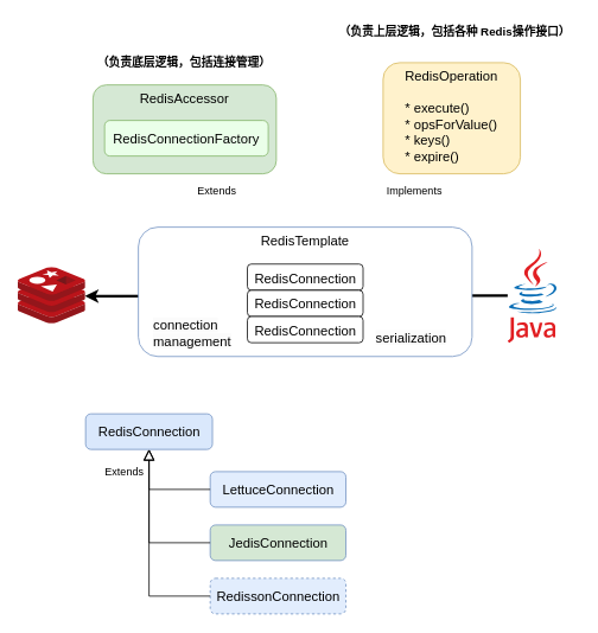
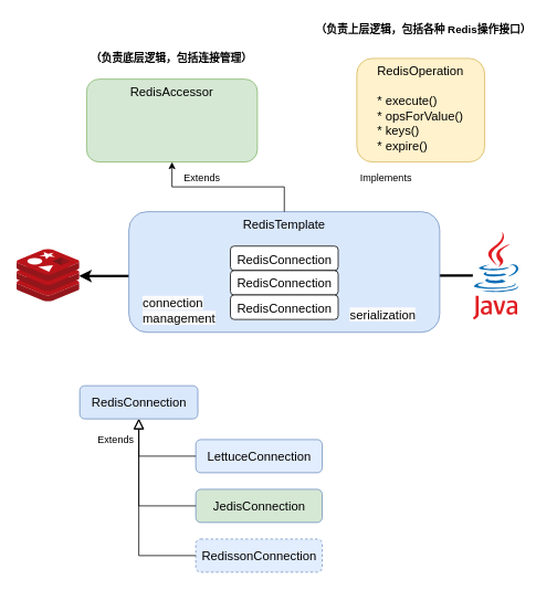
- <mxCell id="16" value="&lt;font style=&quot;font-size: 15px;&quot;&gt;RedisConnectionFactory&lt;/font&gt;" style="rounded=1;whiteSpace=wrap;html=1;verticalAlign=middle;fillColor=#EAFFE9;strokeColor=#82b366;" parent="1" vertex="1"><mxGeometry x="117.05" y="135" width="183.9" height="40" as="geometry" /></mxCell>
+ <mxCell id="12" value="" style="endArrow=classic;html=1;rounded=0;exitX=0.5;exitY=0;exitDx=0;exitDy=0;entryX=0.5;entryY=1;entryDx=0;entryDy=0;edgeStyle=orthogonalEdgeStyle;" parent="1" source="3" target="15" edge="1"><mxGeometry width="50" height="50" relative="1" as="geometry"><mxPoint x="300" y="195" as="sourcePoint" /><mxPoint x="280" y="225" as="targetPoint" /></mxGeometry></mxCell>
- <mxCell id="3" value="&lt;font style=&quot;font-size: 15px;&quot;&gt;RedisTemplate&lt;/font&gt;" style="rounded=1;whiteSpace=wrap;html=1;verticalAlign=top;fillColor=#ffffff;strokeColor=#6c8ebf;" parent="1" vertex="1"><mxGeometry x="155" y="255" width="375" height="145.5" as="geometry" /></mxCell>
+ <mxCell id="3" value="&lt;font style=&quot;font-size: 15px;&quot;&gt;RedisTemplate&lt;/font&gt;" style="rounded=1;whiteSpace=wrap;html=1;verticalAlign=top;fillColor=#dae8fc;strokeColor=#6c8ebf;" parent="1" vertex="1"><mxGeometry x="155" y="255" width="375" height="145.5" as="geometry" /></mxCell>
